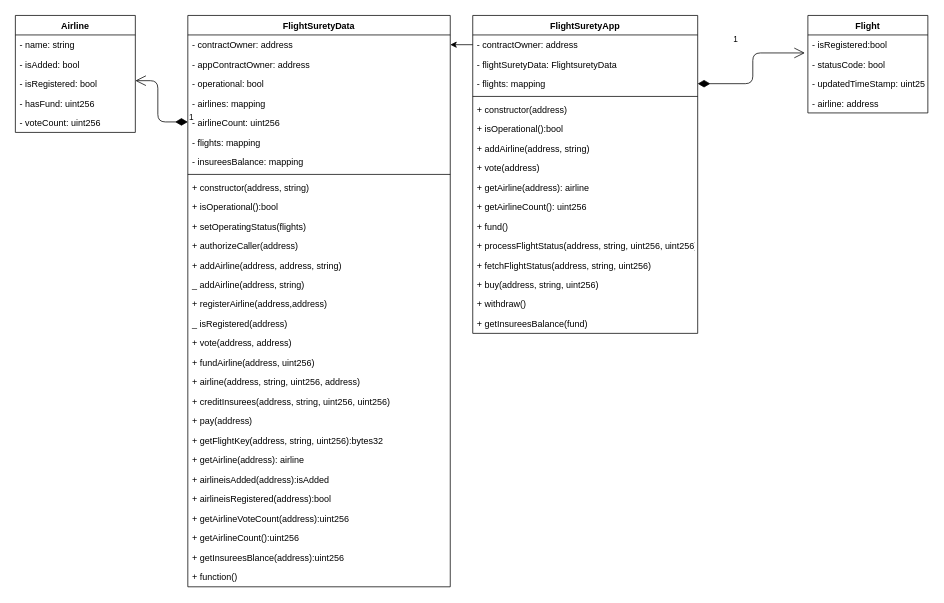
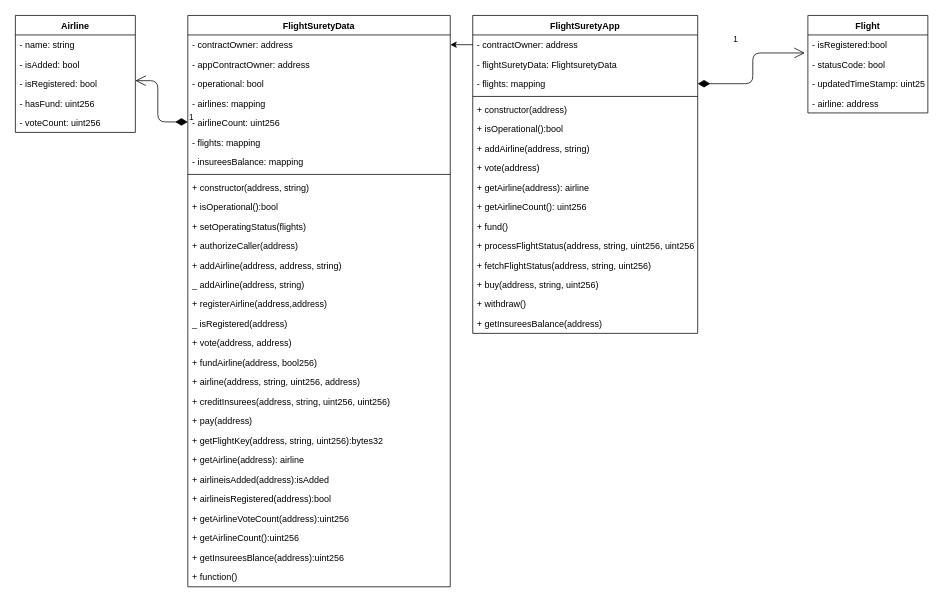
- <mxCell id="62" value="+ getInsureesBalance(fund)" style="text;strokeColor=none;fillColor=none;align=left;verticalAlign=top;spacingLeft=4;spacingRight=4;overflow=hidden;rotatable=0;points=[[0,0.5],[1,0.5]];portConstraint=eastwest;" parent="46" vertex="1"><mxGeometry y="398" width="300" height="26" as="geometry" /></mxCell>
+ <mxCell id="62" value="+ getInsureesBalance(address)" style="text;strokeColor=none;fillColor=none;align=left;verticalAlign=top;spacingLeft=4;spacingRight=4;overflow=hidden;rotatable=0;points=[[0,0.5],[1,0.5]];portConstraint=eastwest;" parent="46" vertex="1"><mxGeometry y="398" width="300" height="26" as="geometry" /></mxCell>
- <mxCell id="20" value="+ fundAirline(address, uint256)" style="text;strokeColor=none;fillColor=none;align=left;verticalAlign=top;spacingLeft=4;spacingRight=4;overflow=hidden;rotatable=0;points=[[0,0.5],[1,0.5]];portConstraint=eastwest;" parent="2" vertex="1"><mxGeometry y="450" width="350" height="26" as="geometry" /></mxCell>
+ <mxCell id="20" value="+ fundAirline(address, bool256)" style="text;strokeColor=none;fillColor=none;align=left;verticalAlign=top;spacingLeft=4;spacingRight=4;overflow=hidden;rotatable=0;points=[[0,0.5],[1,0.5]];portConstraint=eastwest;" parent="2" vertex="1"><mxGeometry y="450" width="350" height="26" as="geometry" /></mxCell>
